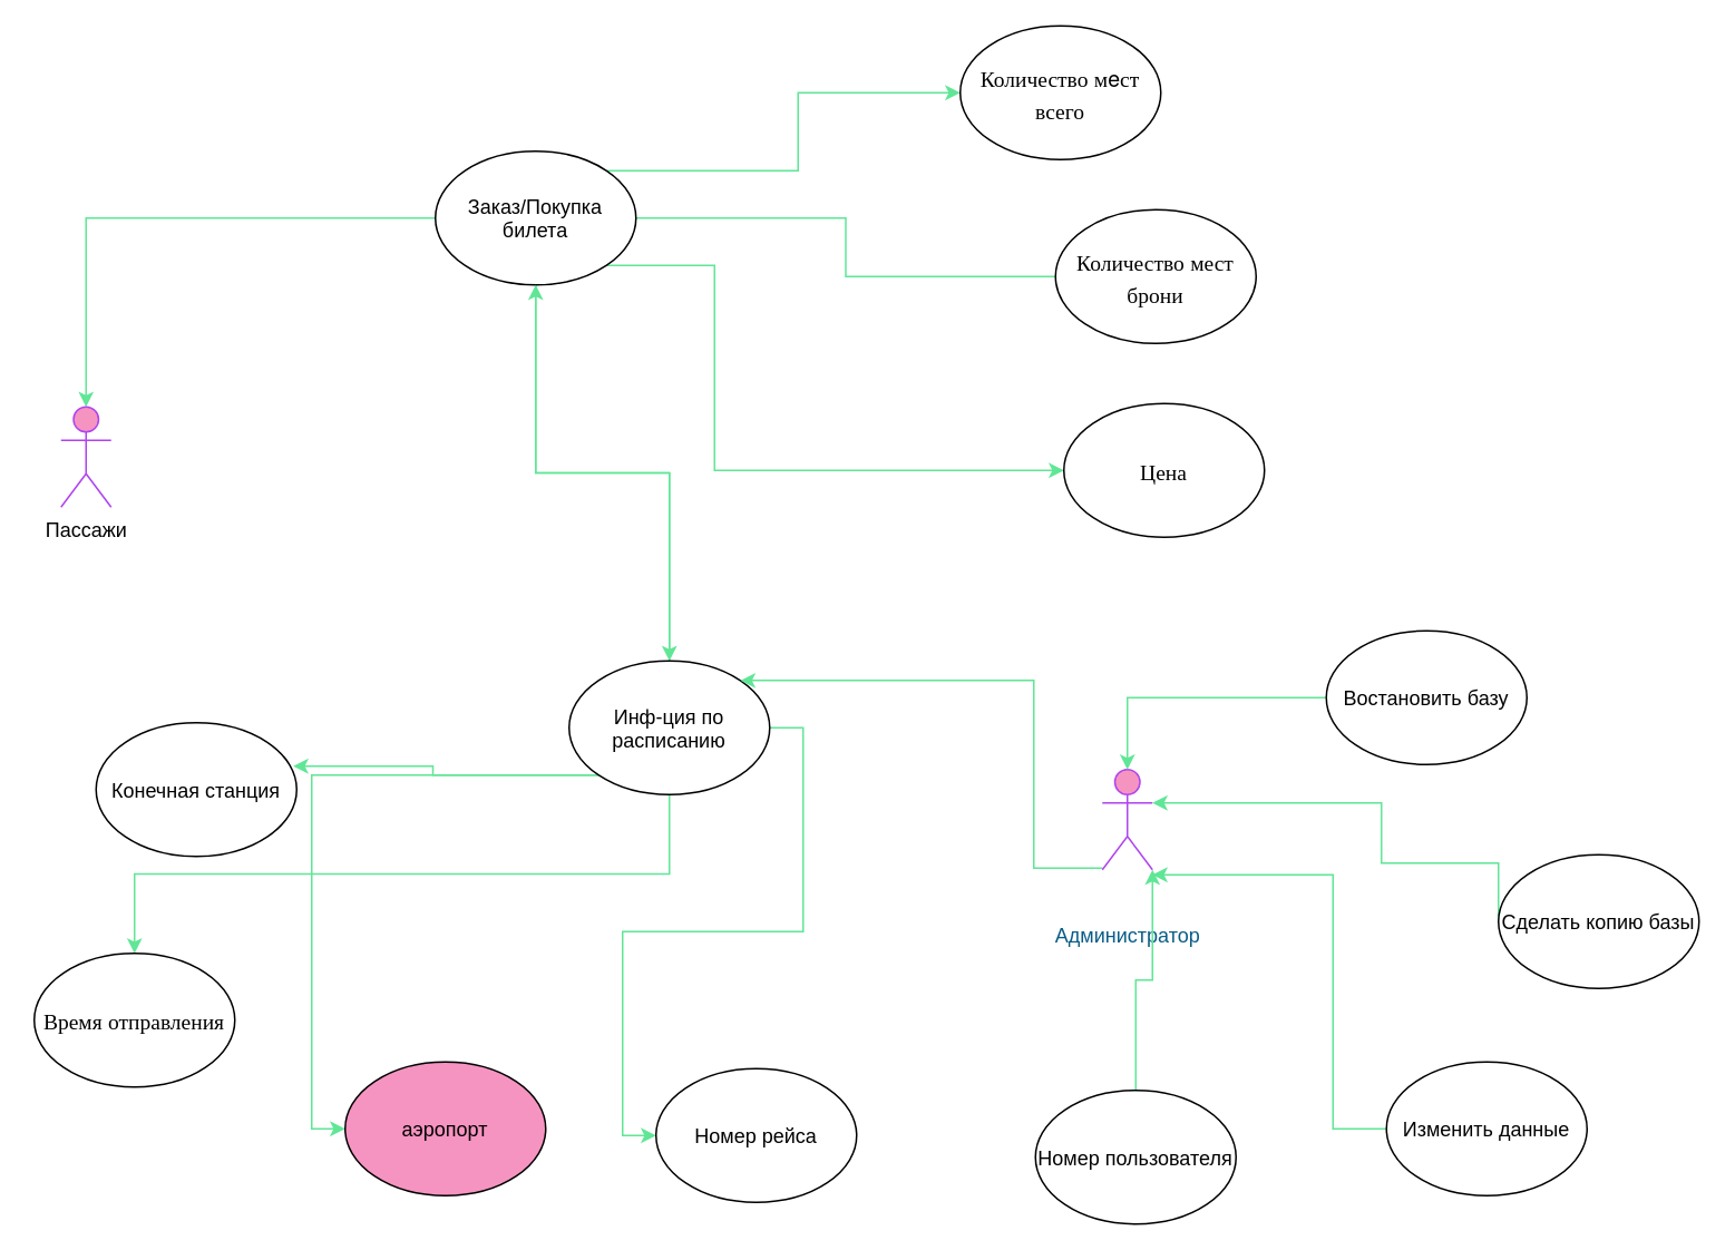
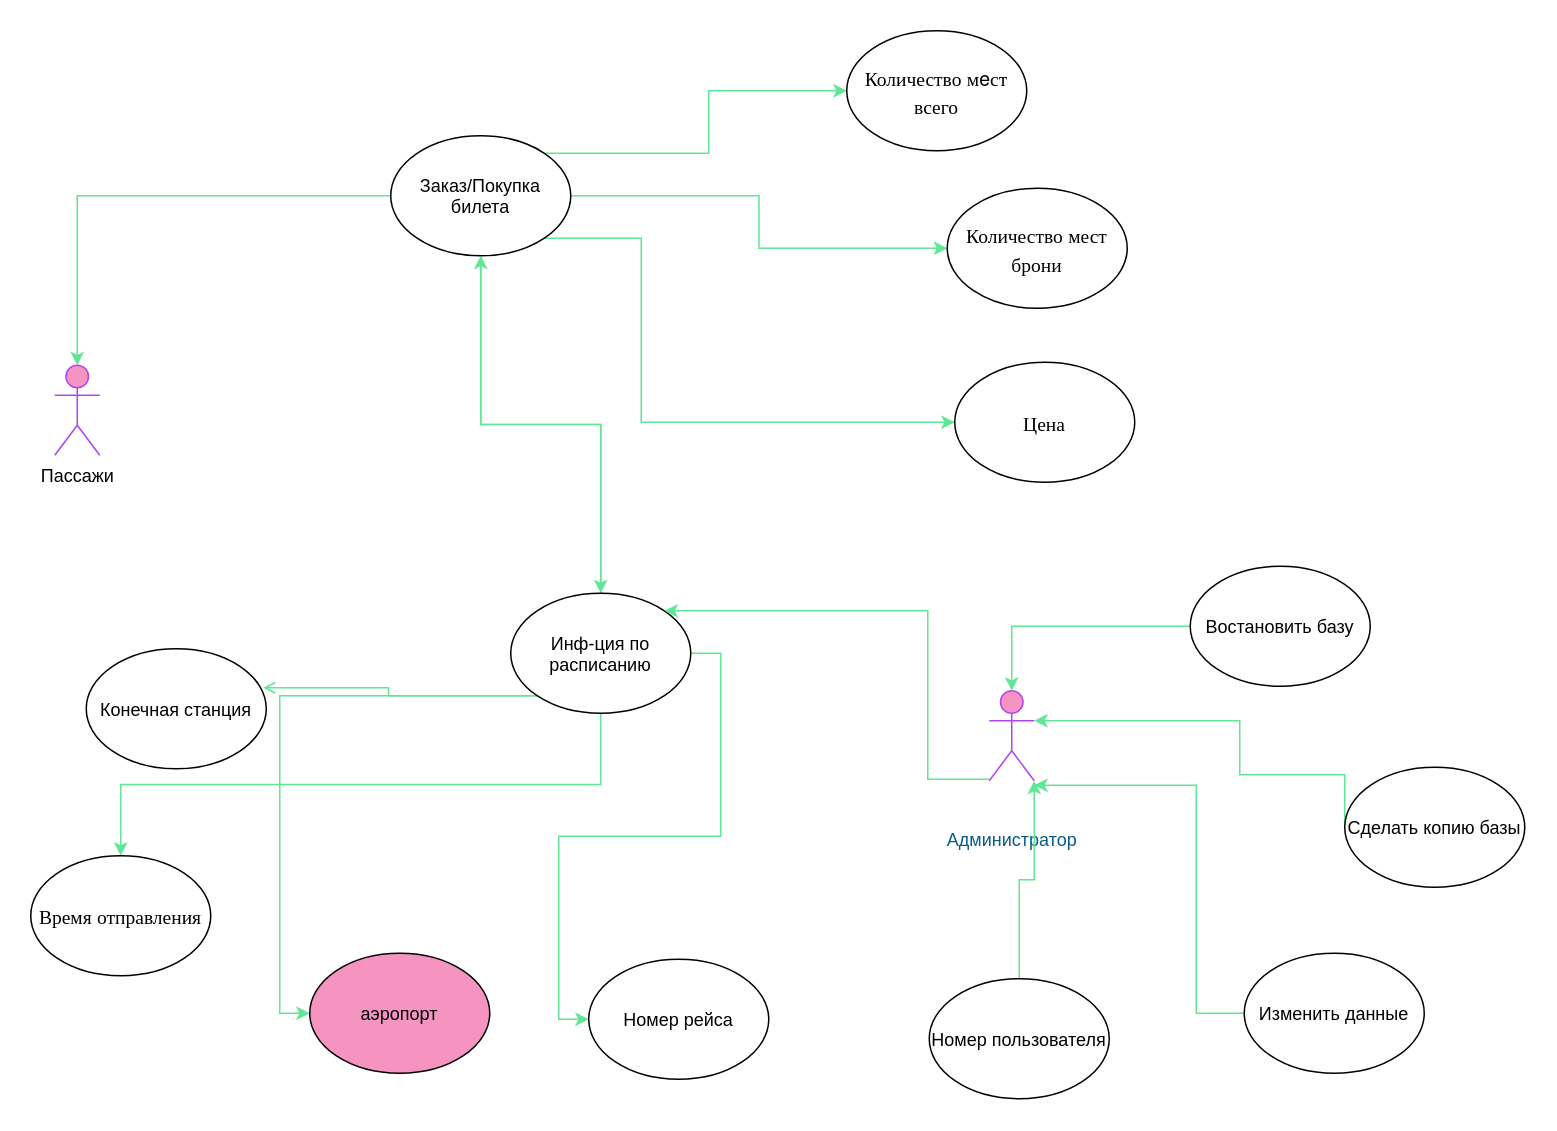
- <mxCell id="15" value="&lt;p style=&quot;margin: 0px; font-variant-numeric: normal; font-variant-east-asian: normal; font-stretch: normal; font-size: 13px; line-height: normal; font-family: &amp;quot;Helvetica Neue&amp;quot;;&quot; class=&quot;p1&quot;&gt;Количество мeст всего&lt;/p&gt;" style="ellipse;whiteSpace=wrap;html=1;align=center;" parent="1" vertex="1"><mxGeometry x="574" y="15" width="120" height="80" as="geometry" /></mxCell>
+ <mxCell id="15" value="&lt;p style=&quot;margin: 0px; font-variant-numeric: normal; font-variant-east-asian: normal; font-stretch: normal; font-size: 13px; line-height: normal; font-family: &amp;quot;Helvetica Neue&amp;quot;;&quot; class=&quot;p1&quot;&gt;Количество мeст всего&lt;/p&gt;" style="ellipse;whiteSpace=wrap;html=1;align=center;" parent="1" vertex="1"><mxGeometry x="564" y="20" width="120" height="80" as="geometry" /></mxCell>
- <mxCell id="5" style="edgeStyle=orthogonalEdgeStyle;rounded=0;orthogonalLoop=1;jettySize=auto;html=1;exitX=1;exitY=0.5;exitDx=0;exitDy=0;entryX=0;entryY=0.5;entryDx=0;entryDy=0;strokeColor=#60E696;fontColor=#095C86;fillColor=#F694C1;endArrow=none;" parent="1" source="7" target="16" edge="1"><mxGeometry relative="1" as="geometry" /></mxCell>
+ <mxCell id="5" style="edgeStyle=orthogonalEdgeStyle;rounded=0;orthogonalLoop=1;jettySize=auto;html=1;exitX=1;exitY=0.5;exitDx=0;exitDy=0;entryX=0;entryY=0.5;entryDx=0;entryDy=0;strokeColor=#60E696;fontColor=#095C86;fillColor=#F694C1;" parent="1" source="7" target="16" edge="1"><mxGeometry relative="1" as="geometry" /></mxCell>
- <mxCell id="10" style="edgeStyle=orthogonalEdgeStyle;rounded=0;orthogonalLoop=1;jettySize=auto;html=1;exitX=0;exitY=1;exitDx=0;exitDy=0;entryX=0.983;entryY=0.325;entryDx=0;entryDy=0;entryPerimeter=0;strokeColor=#60E696;fontColor=#095C86;fillColor=#F694C1;" parent="1" source="14" target="19" edge="1"><mxGeometry relative="1" as="geometry" /></mxCell>
+ <mxCell id="10" style="edgeStyle=orthogonalEdgeStyle;rounded=0;orthogonalLoop=1;jettySize=auto;html=1;exitX=0;exitY=1;exitDx=0;exitDy=0;entryX=0.983;entryY=0.325;entryDx=0;entryDy=0;entryPerimeter=0;strokeColor=#60E696;fontColor=#095C86;fillColor=#F694C1;endArrow=open;" parent="1" source="14" target="19" edge="1"><mxGeometry relative="1" as="geometry" /></mxCell>
